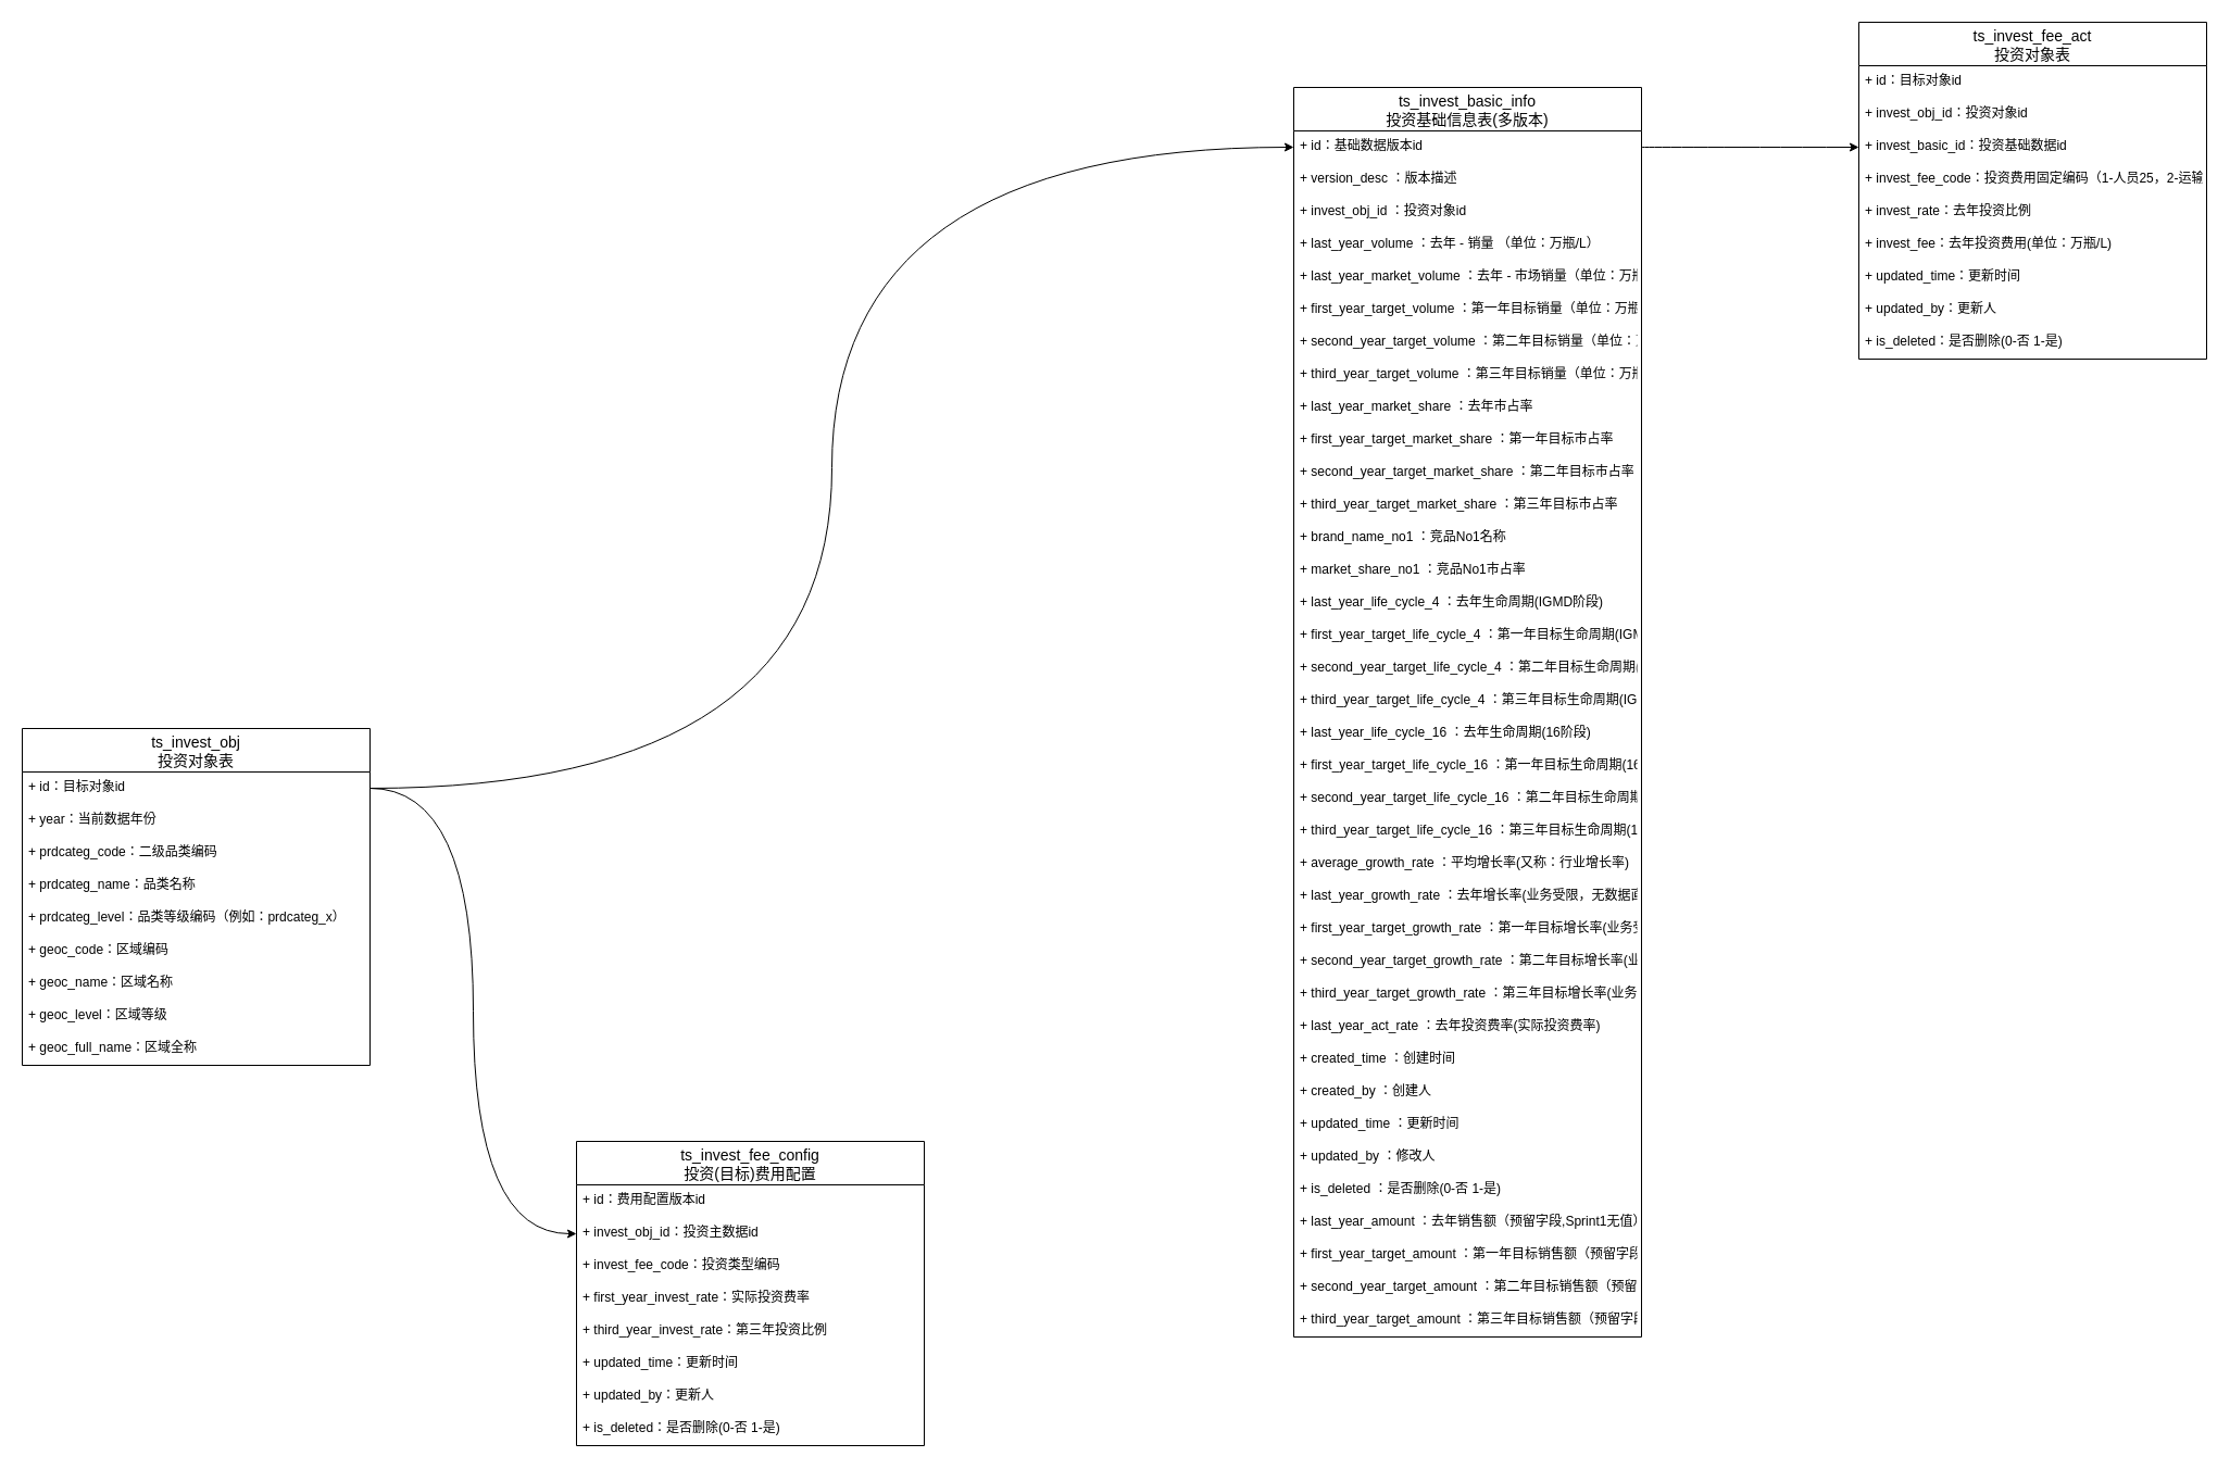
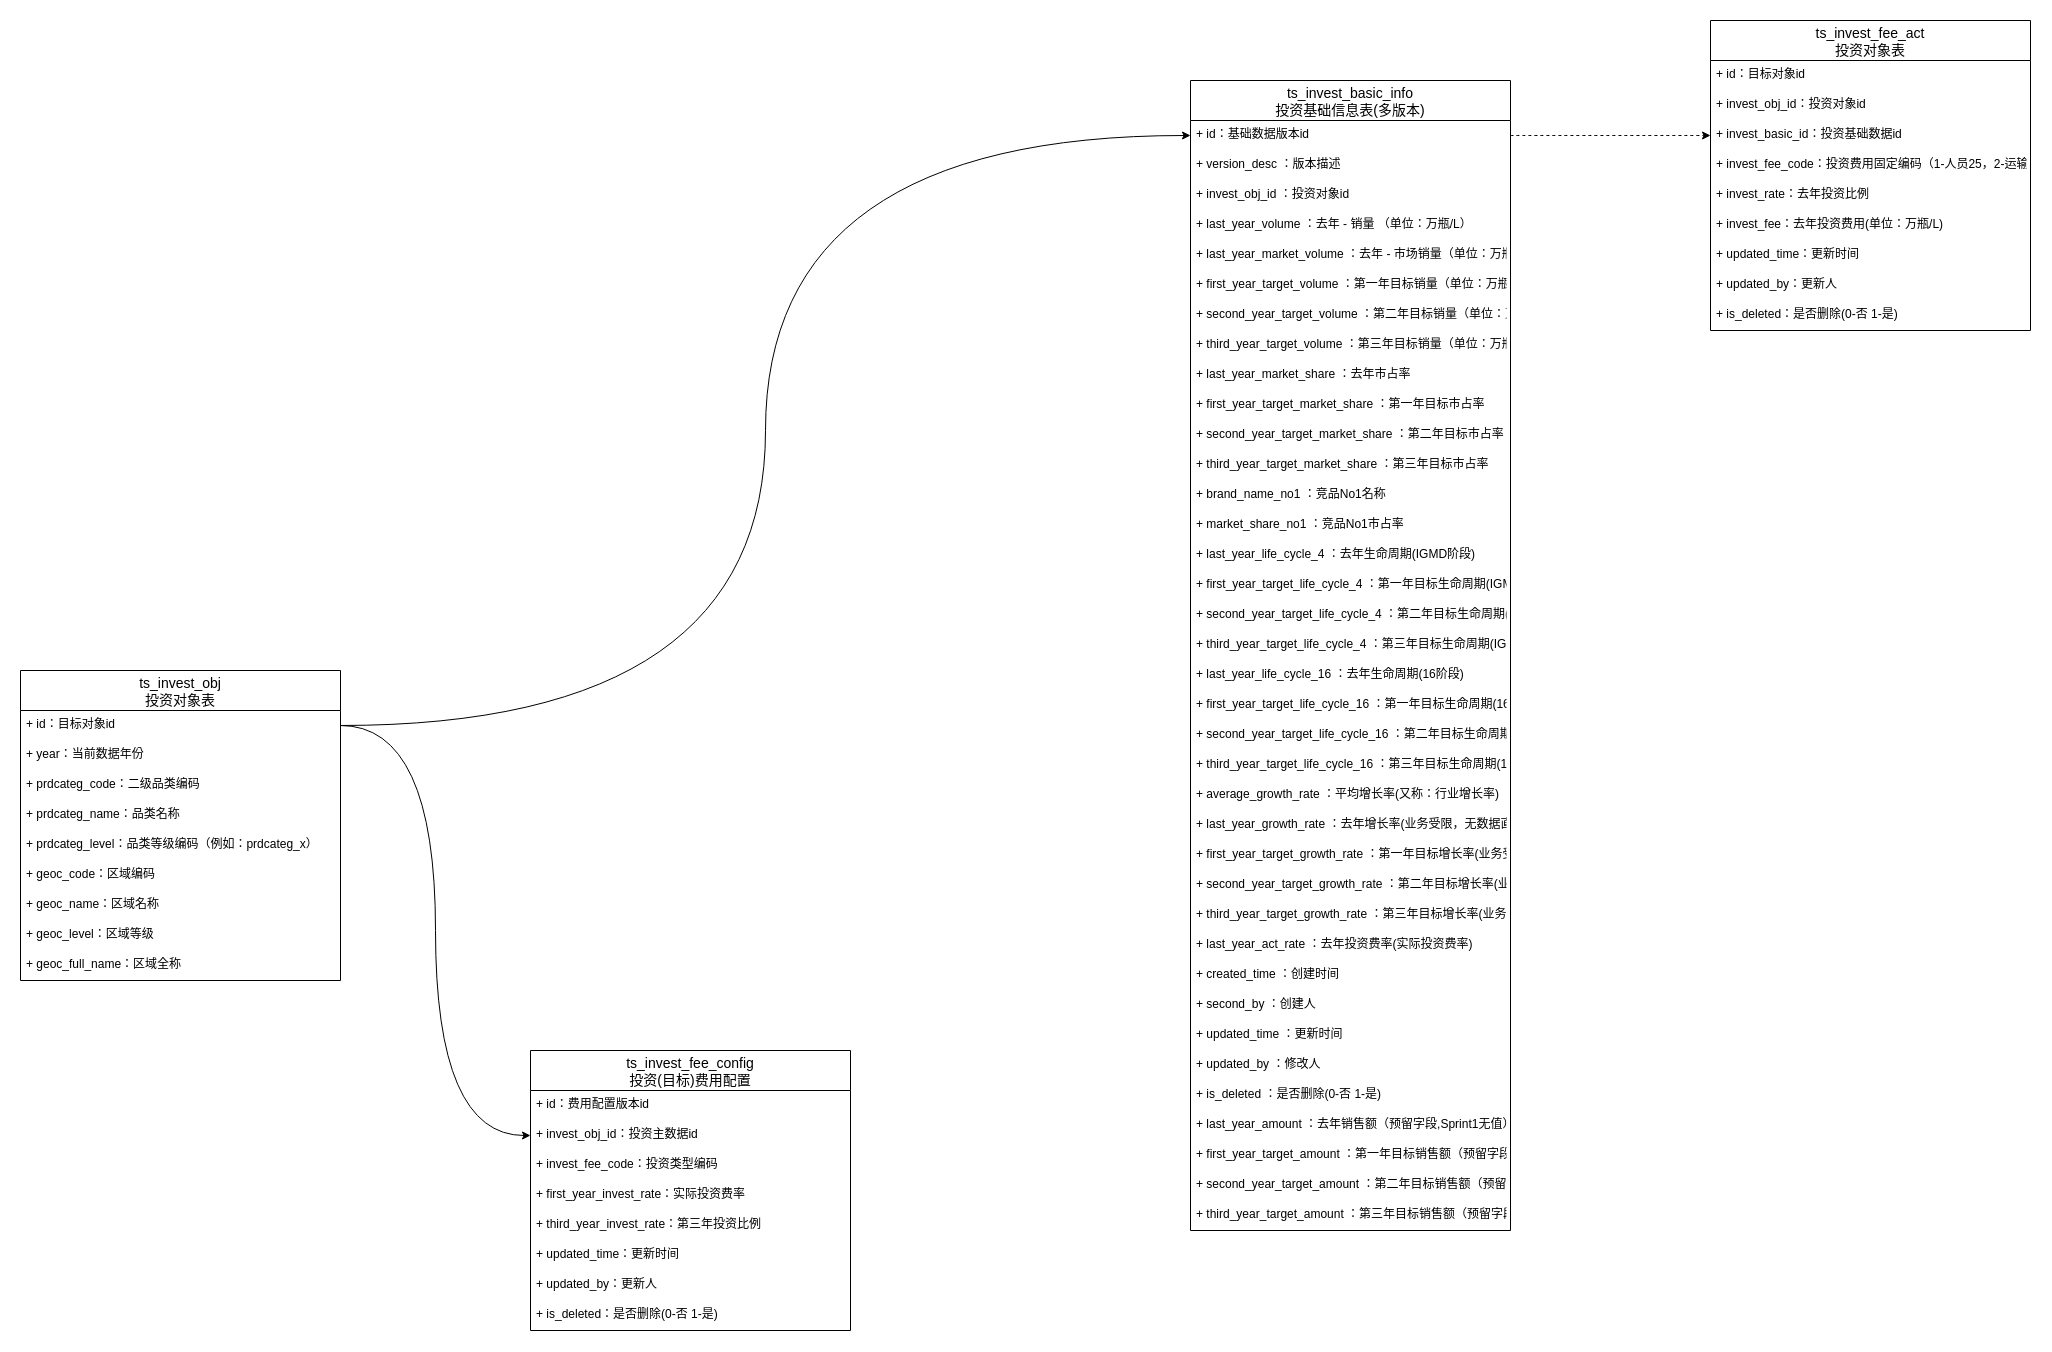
- <mxCell id="60" style="edgeStyle=orthogonalEdgeStyle;rounded=0;orthogonalLoop=1;jettySize=auto;html=1;exitX=1;exitY=0.5;exitDx=0;exitDy=0;curved=1;" edge="1" parent="1" source="13" target="53"><mxGeometry relative="1" as="geometry" /></mxCell>
+ <mxCell id="60" style="edgeStyle=orthogonalEdgeStyle;rounded=0;orthogonalLoop=1;jettySize=auto;html=1;exitX=1;exitY=0.5;exitDx=0;exitDy=0;curved=1;dashed=1;" edge="1" parent="1" source="13" target="53"><mxGeometry relative="1" as="geometry" /></mxCell>
- <mxCell id="42" value="+ created_by ：创建人" style="text;strokeColor=none;fillColor=none;spacingLeft=4;spacingRight=4;overflow=hidden;rotatable=0;points=[[0,0.5],[1,0.5]];portConstraint=eastwest;fontSize=12;" vertex="1" parent="12"><mxGeometry y="910" width="320" height="30" as="geometry" /></mxCell>
+ <mxCell id="42" value="+ second_by ：创建人" style="text;strokeColor=none;fillColor=none;spacingLeft=4;spacingRight=4;overflow=hidden;rotatable=0;points=[[0,0.5],[1,0.5]];portConstraint=eastwest;fontSize=12;" vertex="1" parent="12"><mxGeometry y="910" width="320" height="30" as="geometry" /></mxCell>
